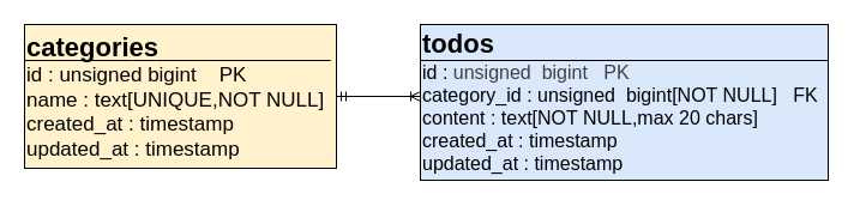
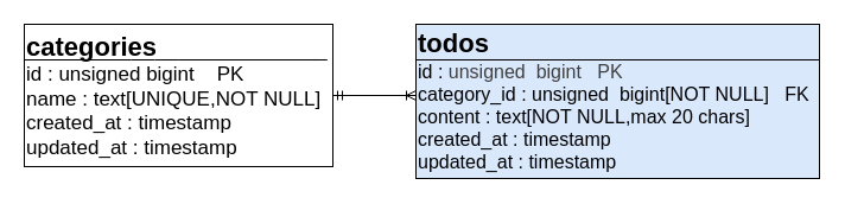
- <mxCell id="2" value="&lt;span style=&quot;font-size: 22px;&quot;&gt;&lt;b&gt;categories&lt;/b&gt;&lt;/span&gt;&lt;br&gt;&lt;div style=&quot;&quot;&gt;&lt;span style=&quot;font-size: 17px;&quot;&gt;id : unsigned bigint&lt;b&gt;&amp;nbsp; &amp;nbsp; &lt;/b&gt;PK&lt;/span&gt;&lt;/div&gt;&lt;div style=&quot;&quot;&gt;&lt;span style=&quot;font-size: 17px;&quot;&gt;name : text[UNIQUE,NOT NULL]&lt;/span&gt;&lt;/div&gt;&lt;div style=&quot;&quot;&gt;&lt;font style=&quot;font-size: 17px;&quot;&gt;created_at : timestamp&lt;/font&gt;&lt;/div&gt;&lt;div style=&quot;&quot;&gt;&lt;font style=&quot;font-size: 17px;&quot;&gt;updated_at : timestamp&lt;/font&gt;&lt;/div&gt;" style="rounded=0;whiteSpace=wrap;html=1;strokeWidth=1;verticalAlign=top;align=left;fillColor=#fff2cc;" vertex="1" parent="1"><mxGeometry x="20" y="20" width="260" height="120" as="geometry" /></mxCell>
+ <mxCell id="2" value="&lt;span style=&quot;font-size: 22px;&quot;&gt;&lt;b&gt;categories&lt;/b&gt;&lt;/span&gt;&lt;br&gt;&lt;div style=&quot;&quot;&gt;&lt;span style=&quot;font-size: 17px;&quot;&gt;id : unsigned bigint&lt;b&gt;&amp;nbsp; &amp;nbsp; &lt;/b&gt;PK&lt;/span&gt;&lt;/div&gt;&lt;div style=&quot;&quot;&gt;&lt;span style=&quot;font-size: 17px;&quot;&gt;name : text[UNIQUE,NOT NULL]&lt;/span&gt;&lt;/div&gt;&lt;div style=&quot;&quot;&gt;&lt;font style=&quot;font-size: 17px;&quot;&gt;created_at : timestamp&lt;/font&gt;&lt;/div&gt;&lt;div style=&quot;&quot;&gt;&lt;font style=&quot;font-size: 17px;&quot;&gt;updated_at : timestamp&lt;/font&gt;&lt;/div&gt;" style="rounded=0;whiteSpace=wrap;html=1;strokeWidth=1;verticalAlign=top;align=left;" vertex="1" parent="1"><mxGeometry x="20" y="20" width="260" height="120" as="geometry" /></mxCell>
